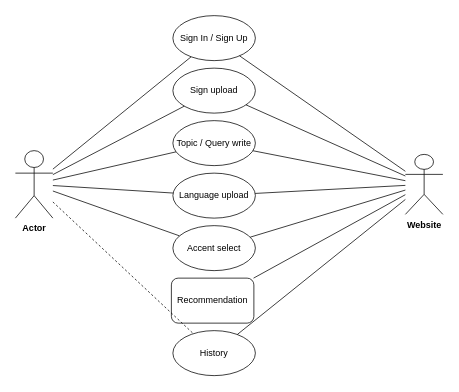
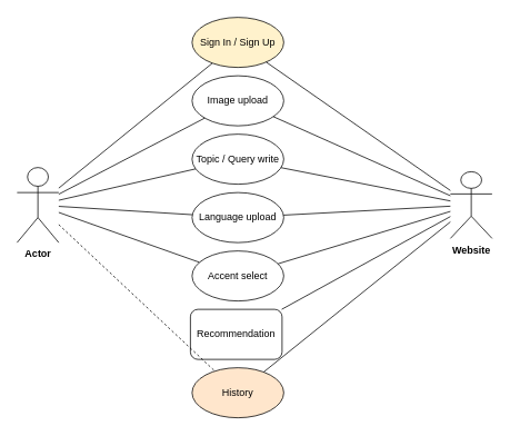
- <mxCell id="3" value="Sign In / Sign Up" style="ellipse;whiteSpace=wrap;html=1;" parent="1" vertex="1"><mxGeometry x="230" y="20" width="110" height="60" as="geometry" /></mxCell>
+ <mxCell id="3" value="Sign In / Sign Up" style="ellipse;whiteSpace=wrap;html=1;fillColor=#fff2cc;" parent="1" vertex="1"><mxGeometry x="230" y="20" width="110" height="60" as="geometry" /></mxCell>
- <mxCell id="4" value="Sign upload" style="ellipse;whiteSpace=wrap;html=1;" parent="1" vertex="1"><mxGeometry x="230" y="90" width="110" height="60" as="geometry" /></mxCell>
+ <mxCell id="4" value="Image upload" style="ellipse;whiteSpace=wrap;html=1;" parent="1" vertex="1"><mxGeometry x="230" y="90" width="110" height="60" as="geometry" /></mxCell>
- <mxCell id="10" value="History" style="ellipse;whiteSpace=wrap;html=1;" parent="1" vertex="1"><mxGeometry x="230" y="440" width="110" height="60" as="geometry" /></mxCell>
+ <mxCell id="10" value="History" style="ellipse;whiteSpace=wrap;html=1;fillColor=#ffe6cc;" parent="1" vertex="1"><mxGeometry x="230" y="440" width="110" height="60" as="geometry" /></mxCell>
